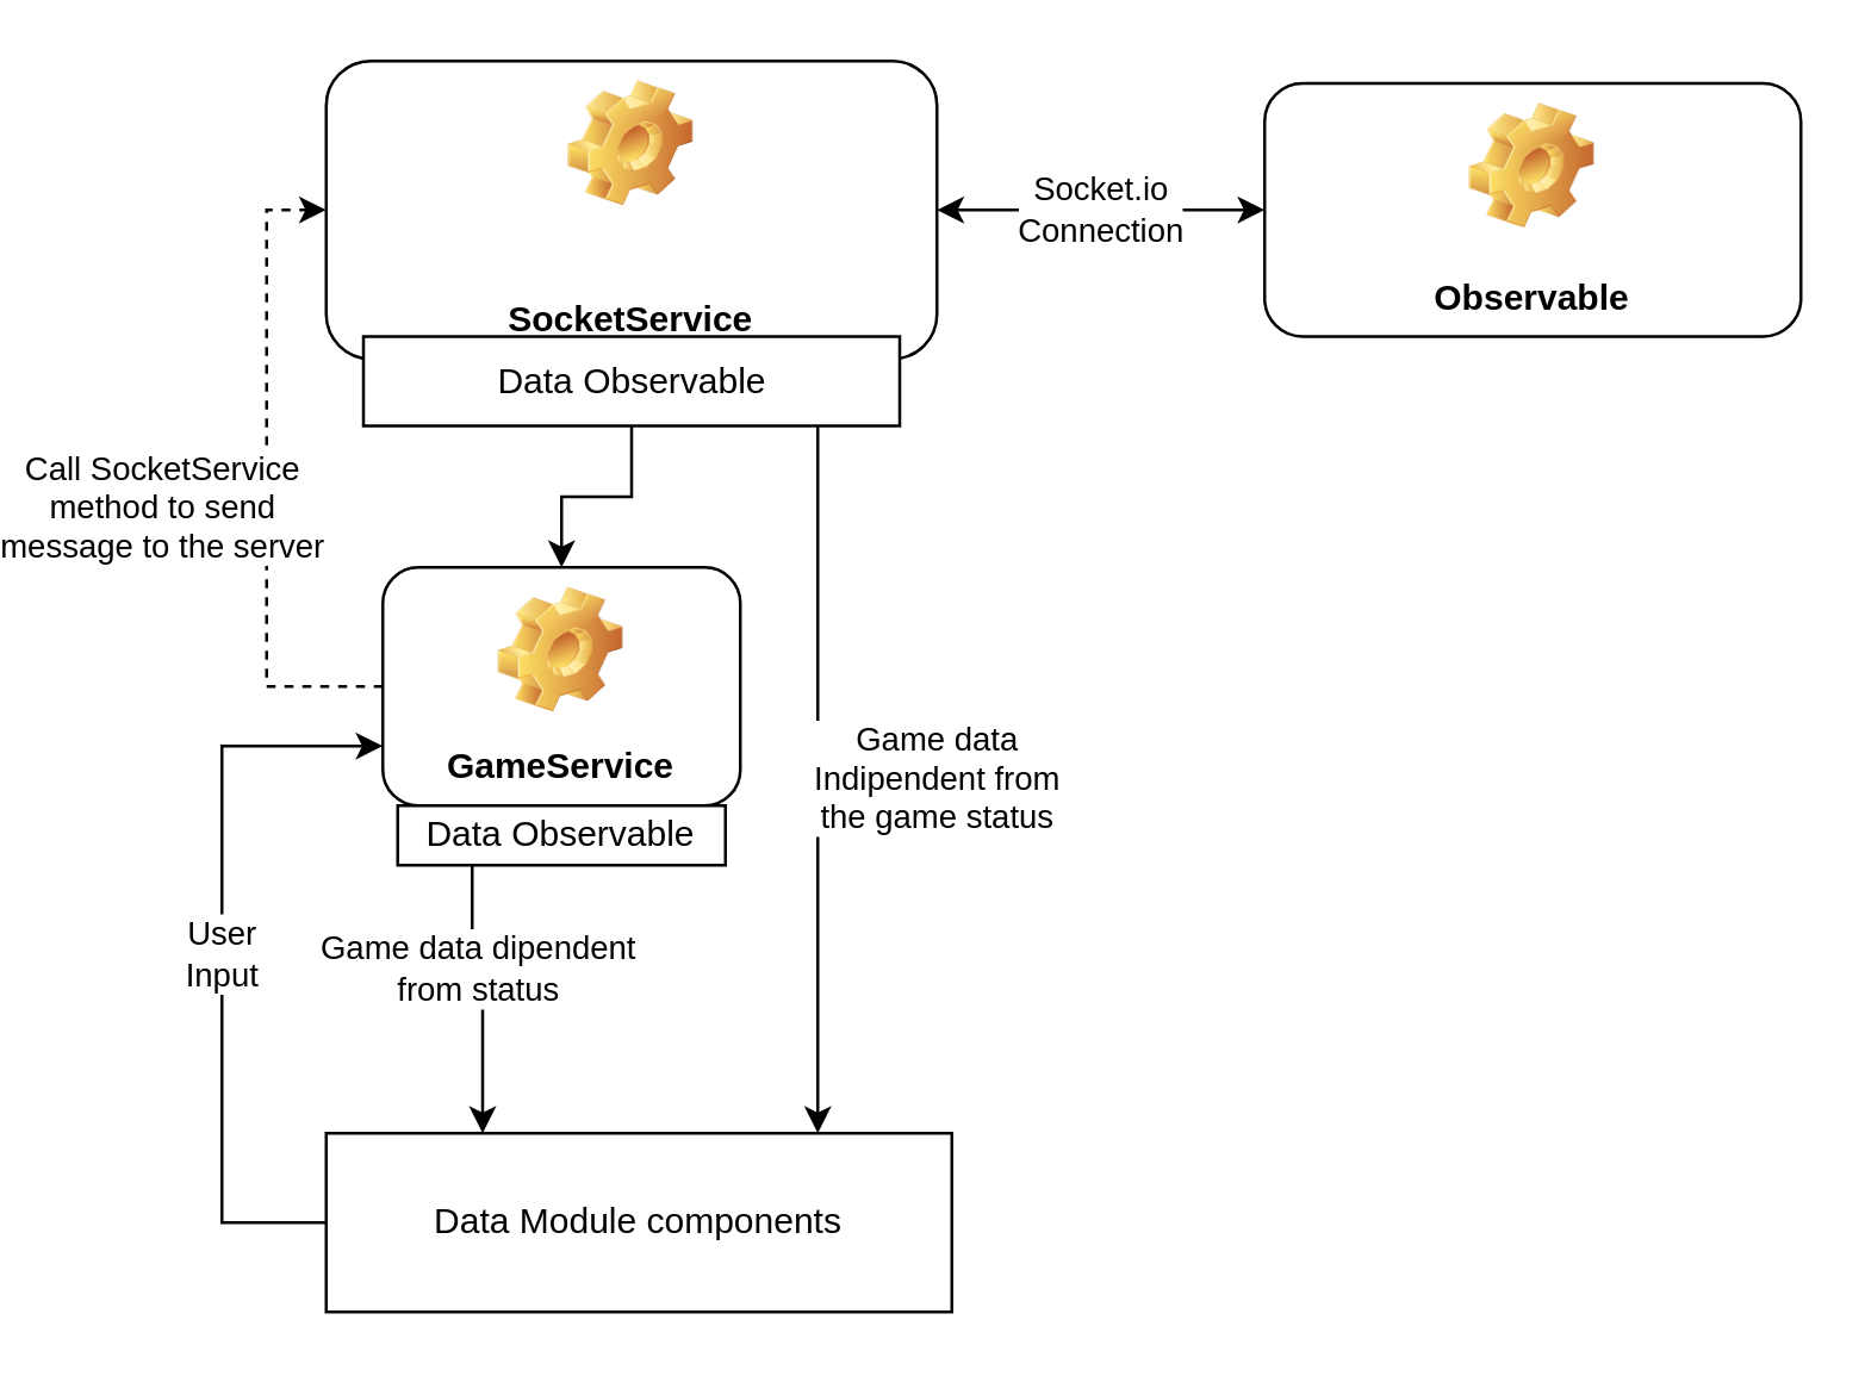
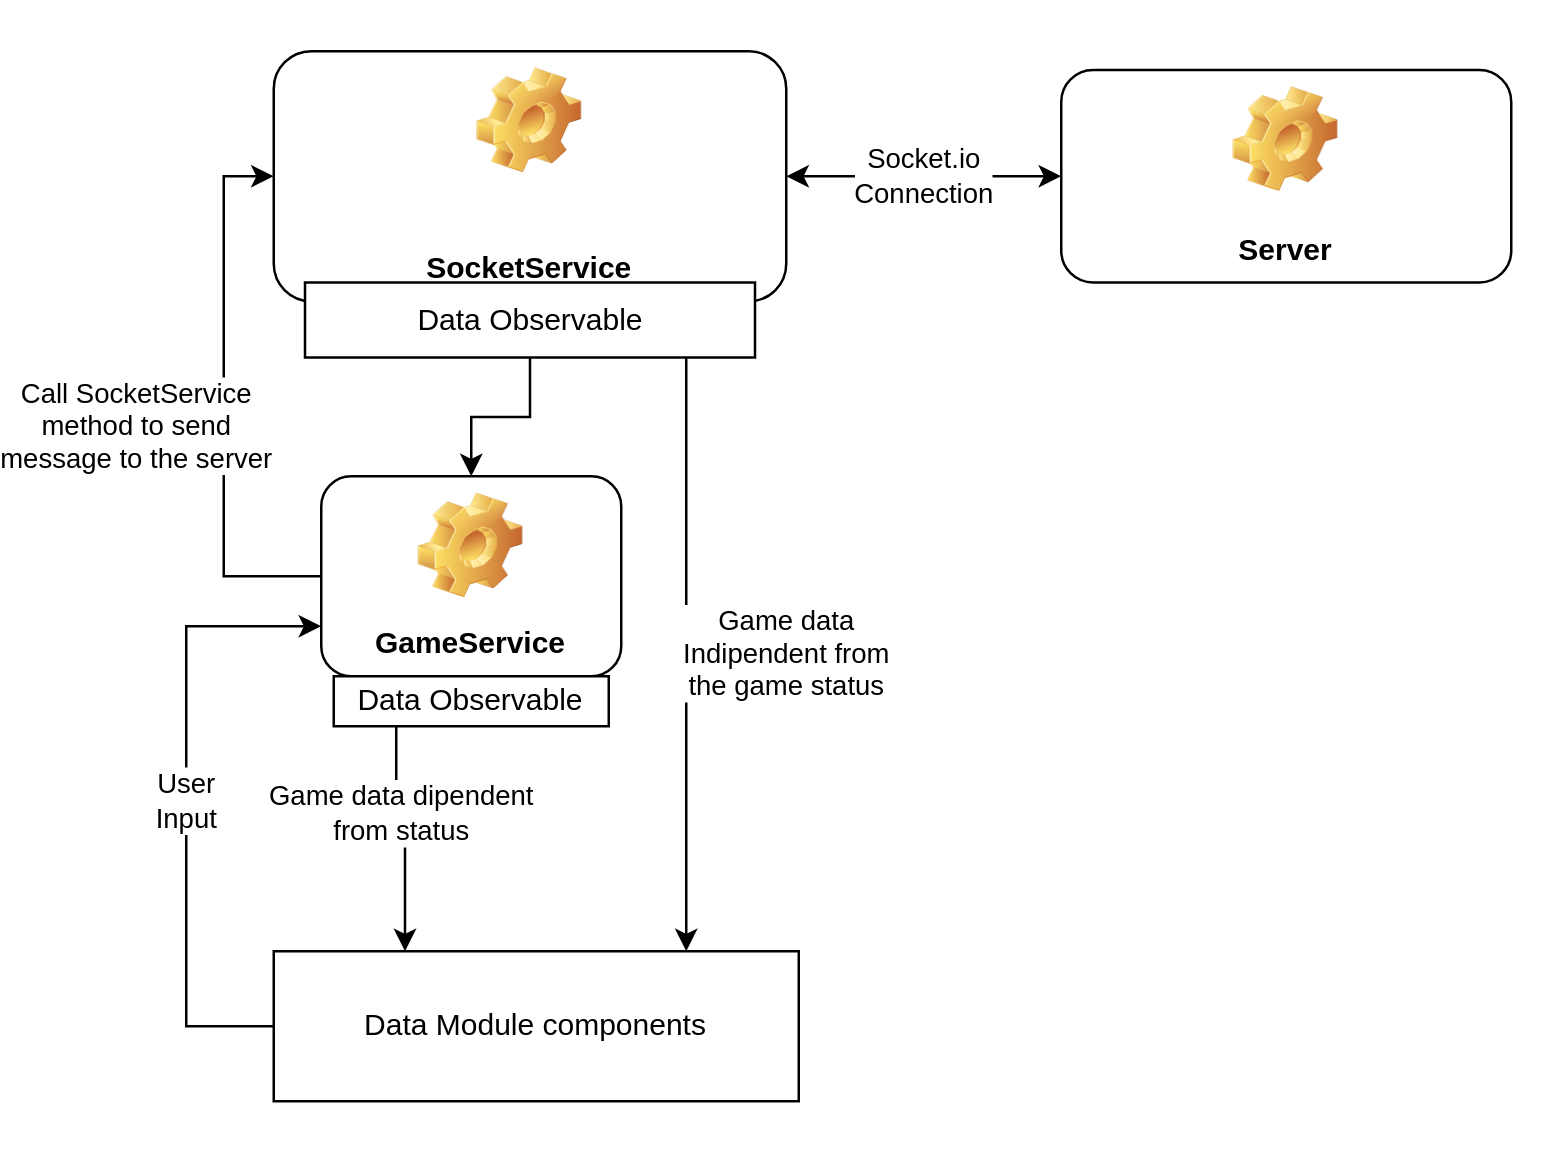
- <mxCell id="8" value="Observable" style="label;whiteSpace=wrap;html=1;align=center;verticalAlign=bottom;spacingLeft=0;spacingBottom=4;imageAlign=center;imageVerticalAlign=top;image=img/clipart/Gear_128x128.png" vertex="1" parent="1"><mxGeometry x="370" y="27.5" width="180" height="85" as="geometry" /></mxCell>
+ <mxCell id="8" value="Server" style="label;whiteSpace=wrap;html=1;align=center;verticalAlign=bottom;spacingLeft=0;spacingBottom=4;imageAlign=center;imageVerticalAlign=top;image=img/clipart/Gear_128x128.png" vertex="1" parent="1"><mxGeometry x="370" y="27.5" width="180" height="85" as="geometry" /></mxCell>
- <mxCell id="2" value="Call SocketService&lt;br&gt;method to send&lt;br&gt;message to the server" style="edgeStyle=orthogonalEdgeStyle;rounded=0;orthogonalLoop=1;jettySize=auto;html=1;entryX=0;entryY=0.5;entryDx=0;entryDy=0;dashed=1;" edge="1" parent="1" source="4" target="5"><mxGeometry x="-0.096" y="35" relative="1" as="geometry"><Array as="points"><mxPoint x="35" y="230" /><mxPoint x="35" y="70" /></Array><mxPoint as="offset" /></mxGeometry></mxCell>
+ <mxCell id="2" value="Call SocketService&lt;br&gt;method to send&lt;br&gt;message to the server" style="edgeStyle=orthogonalEdgeStyle;rounded=0;orthogonalLoop=1;jettySize=auto;html=1;entryX=0;entryY=0.5;entryDx=0;entryDy=0;" edge="1" parent="1" source="4" target="5"><mxGeometry x="-0.096" y="35" relative="1" as="geometry"><Array as="points"><mxPoint x="35" y="230" /><mxPoint x="35" y="70" /></Array><mxPoint as="offset" /></mxGeometry></mxCell>
